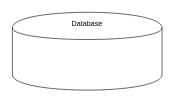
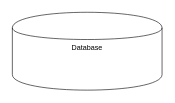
- <mxCell id="3" value="Database" style="text;html=1;strokeColor=none;fillColor=none;align=center;verticalAlign=middle;whiteSpace=wrap;rounded=0;" vertex="1" parent="1"><mxGeometry x="125" y="30" width="40" height="20" as="geometry" /></mxCell>
+ <mxCell id="3" value="Database" style="text;html=1;strokeColor=none;fillColor=none;align=center;verticalAlign=middle;whiteSpace=wrap;rounded=0;" vertex="1" parent="1"><mxGeometry x="125" y="70" width="40" height="20" as="geometry" /></mxCell>
